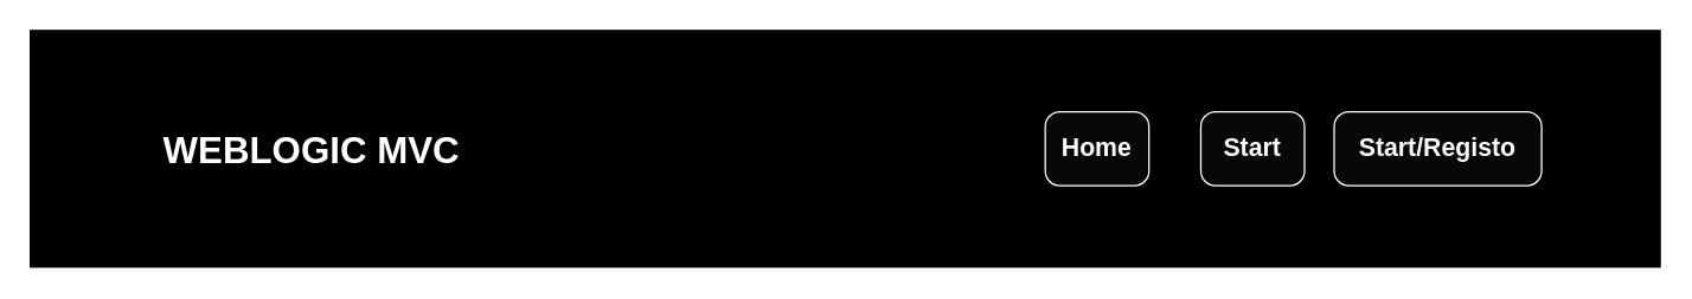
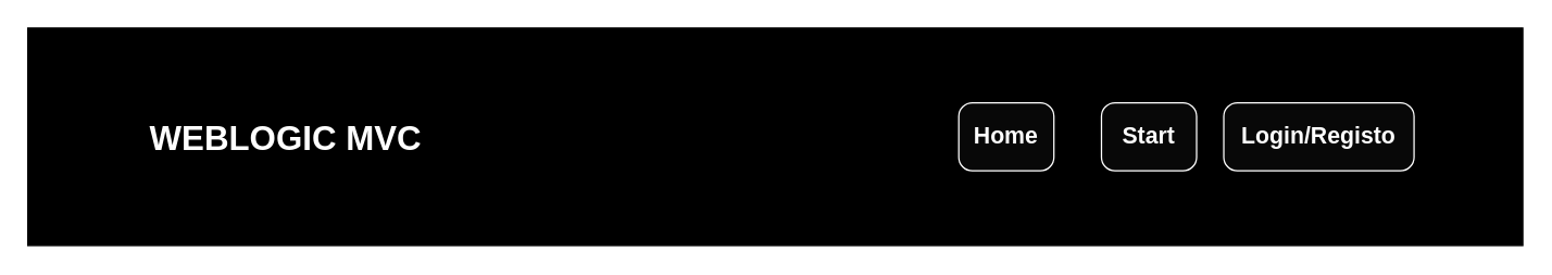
- <mxCell id="6" value="Start/Registo" style="strokeWidth=1;shadow=0;dashed=0;align=center;html=1;shape=mxgraph.mockup.buttons.button;fontColor=#ffffff;mainText=;buttonStyle=round;fontSize=17;fontStyle=1;whiteSpace=wrap;fillColor=#080808;strokeColor=#FFFFFF;" vertex="1" parent="1"><mxGeometry x="900" y="75" width="140" height="50" as="geometry" /></mxCell>
+ <mxCell id="6" value="Login/Registo" style="strokeWidth=1;shadow=0;dashed=0;align=center;html=1;shape=mxgraph.mockup.buttons.button;fontColor=#ffffff;mainText=;buttonStyle=round;fontSize=17;fontStyle=1;whiteSpace=wrap;fillColor=#080808;strokeColor=#FFFFFF;" vertex="1" parent="1"><mxGeometry x="900" y="75" width="140" height="50" as="geometry" /></mxCell>
